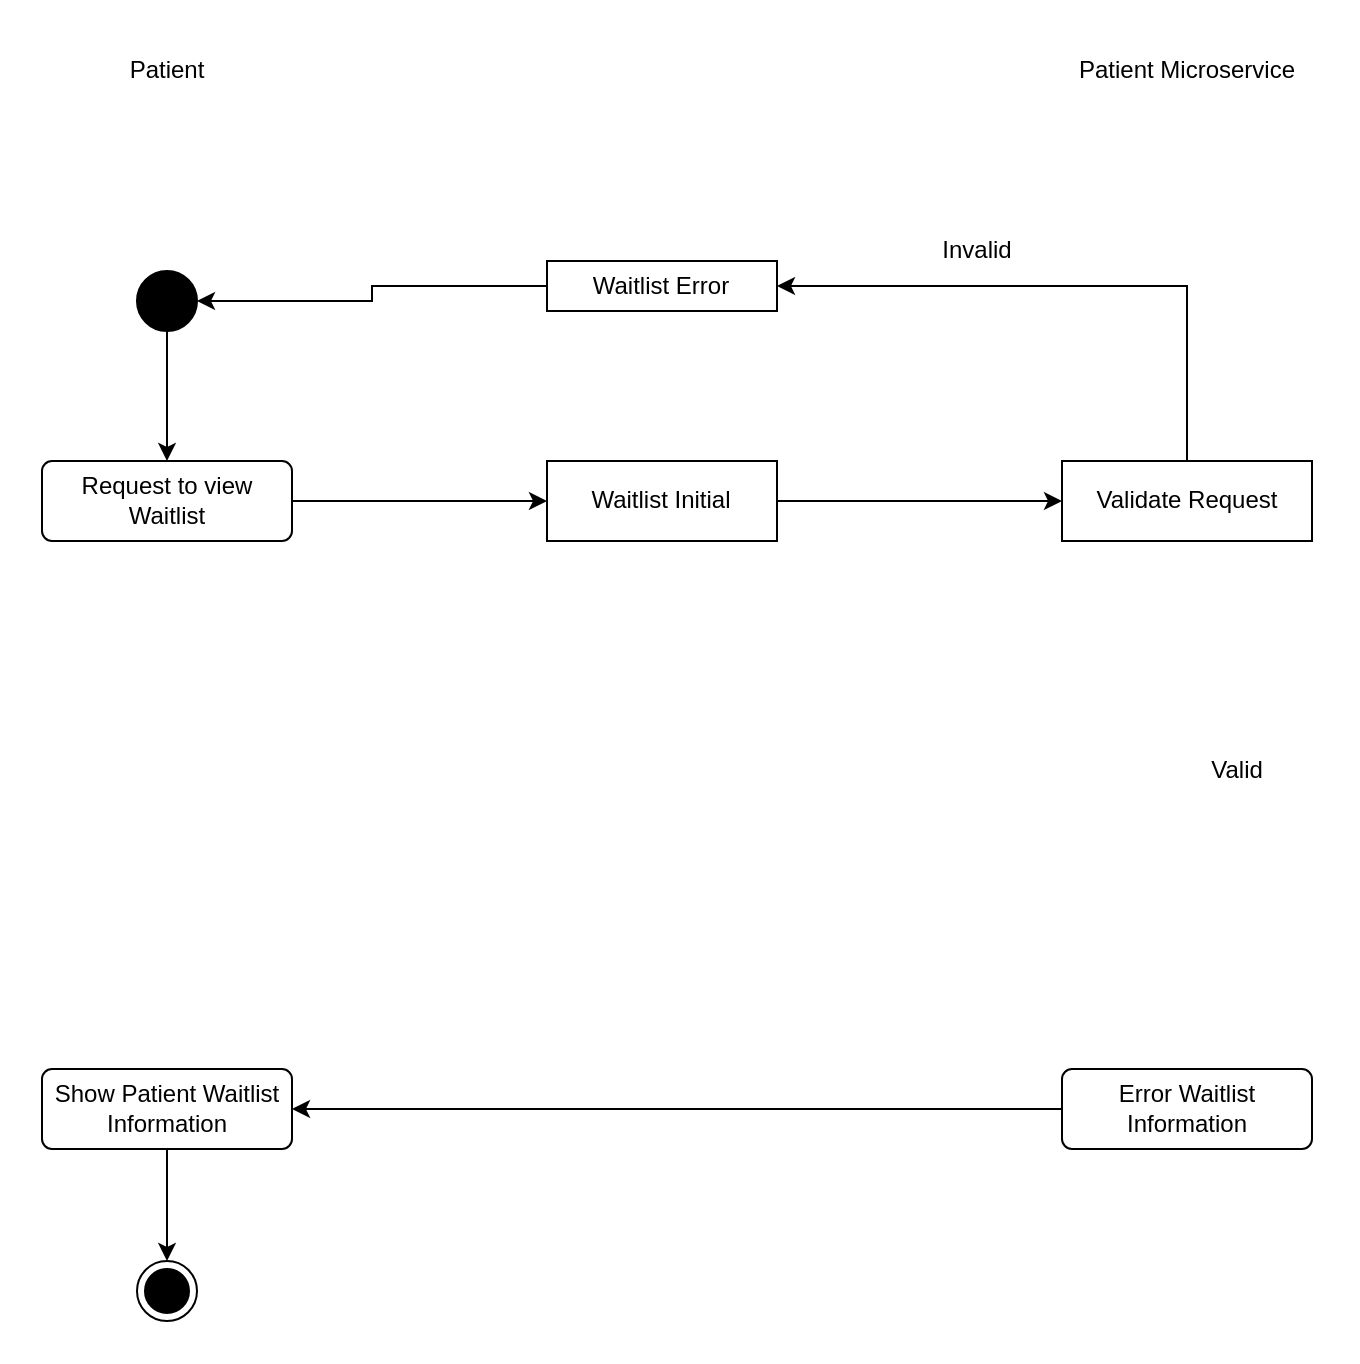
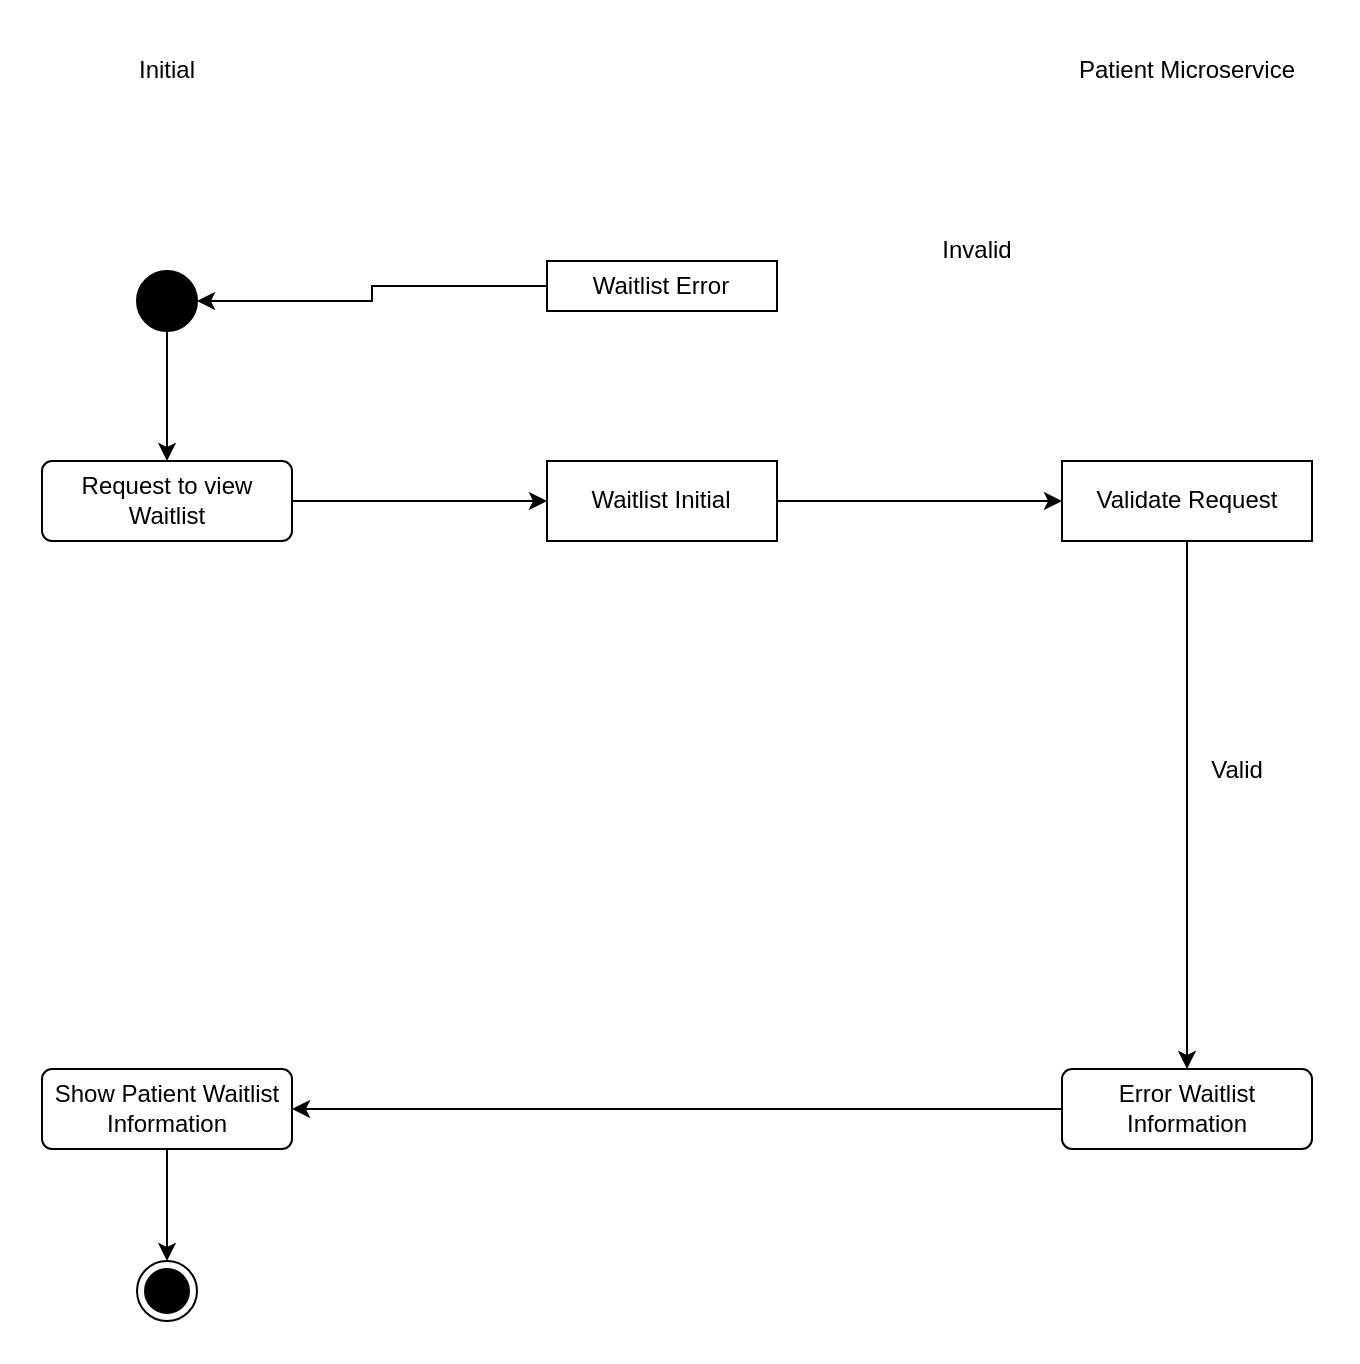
- <mxCell id="2" value="Patient&lt;br&gt;" style="text;html=1;align=center;verticalAlign=middle;resizable=0;points=[];autosize=1;strokeColor=none;fillColor=none;" vertex="1" parent="1"><mxGeometry x="53" y="20" width="60" height="30" as="geometry" /></mxCell>
+ <mxCell id="2" value="Initial&lt;br&gt;" style="text;html=1;align=center;verticalAlign=middle;resizable=0;points=[];autosize=1;strokeColor=none;fillColor=none;" vertex="1" parent="1"><mxGeometry x="53" y="20" width="60" height="30" as="geometry" /></mxCell>
- <mxCell id="9" style="edgeStyle=orthogonalEdgeStyle;rounded=0;orthogonalLoop=1;jettySize=auto;html=1;exitX=0.5;exitY=0;exitDx=0;exitDy=0;entryX=1;entryY=0.5;entryDx=0;entryDy=0;" edge="1" parent="1" source="10" target="19"><mxGeometry relative="1" as="geometry" /></mxCell>
+ <mxCell id="8" style="edgeStyle=orthogonalEdgeStyle;rounded=0;orthogonalLoop=1;jettySize=auto;html=1;entryX=0.5;entryY=0;entryDx=0;entryDy=0;" edge="1" parent="1" source="10" target="12"><mxGeometry relative="1" as="geometry" /></mxCell>
